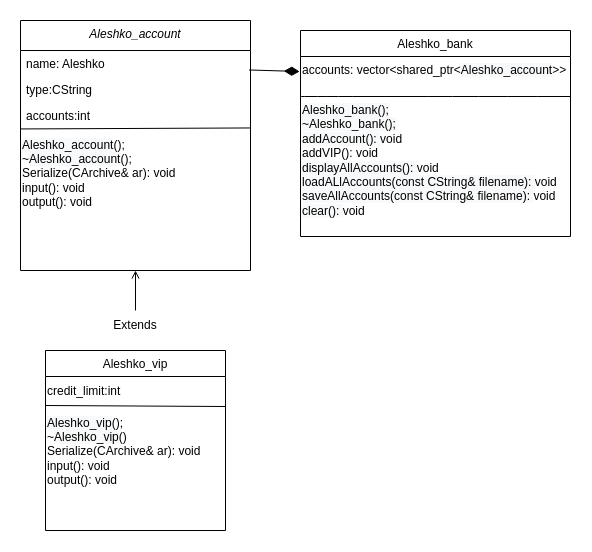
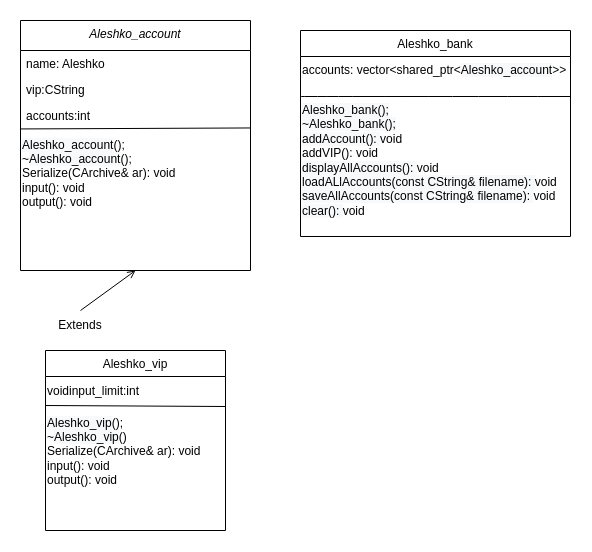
- <mxCell id="17" value="" style="endArrow=diamondThin;html=1;rounded=0;endFill=1;exitX=0.994;exitY=0.749;exitDx=0;exitDy=0;exitPerimeter=0;entryX=-0.003;entryY=0.375;entryDx=0;entryDy=0;entryPerimeter=0;endSize=13;" parent="1" source="3" target="13" edge="1"><mxGeometry width="50" height="50" relative="1" as="geometry"><mxPoint x="220" y="120" as="sourcePoint" /><mxPoint x="270" y="70" as="targetPoint" /></mxGeometry></mxCell>
- <mxCell id="4" value="type:CString" style="text;align=left;verticalAlign=top;spacingLeft=4;spacingRight=4;overflow=hidden;rotatable=0;points=[[0,0.5],[1,0.5]];portConstraint=eastwest;" parent="2" vertex="1"><mxGeometry y="56" width="230" height="26" as="geometry" /></mxCell>
+ <mxCell id="4" value="vip:CString" style="text;align=left;verticalAlign=top;spacingLeft=4;spacingRight=4;overflow=hidden;rotatable=0;points=[[0,0.5],[1,0.5]];portConstraint=eastwest;" parent="2" vertex="1"><mxGeometry y="56" width="230" height="26" as="geometry" /></mxCell>
- <mxCell id="18" value="Extends" style="text;html=1;strokeColor=none;fillColor=none;align=center;verticalAlign=middle;whiteSpace=wrap;rounded=0;" parent="1" vertex="1"><mxGeometry x="105" y="310" width="60" height="30" as="geometry" /></mxCell>
+ <mxCell id="18" value="Extends" style="text;html=1;strokeColor=none;fillColor=none;align=center;verticalAlign=middle;whiteSpace=wrap;rounded=0;" parent="1" vertex="1"><mxGeometry x="50" y="310" width="60" height="30" as="geometry" /></mxCell>
- <mxCell id="9" value="credit_limit:int" style="text;html=1;strokeColor=none;fillColor=none;align=left;verticalAlign=middle;whiteSpace=wrap;rounded=0;" parent="8" vertex="1"><mxGeometry y="26" width="180" height="30" as="geometry" /></mxCell>
+ <mxCell id="9" value="voidinput_limit:int" style="text;html=1;strokeColor=none;fillColor=none;align=left;verticalAlign=middle;whiteSpace=wrap;rounded=0;" parent="8" vertex="1"><mxGeometry y="26" width="180" height="30" as="geometry" /></mxCell>
